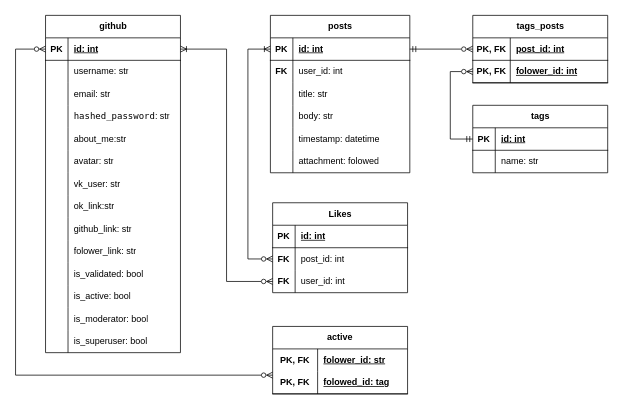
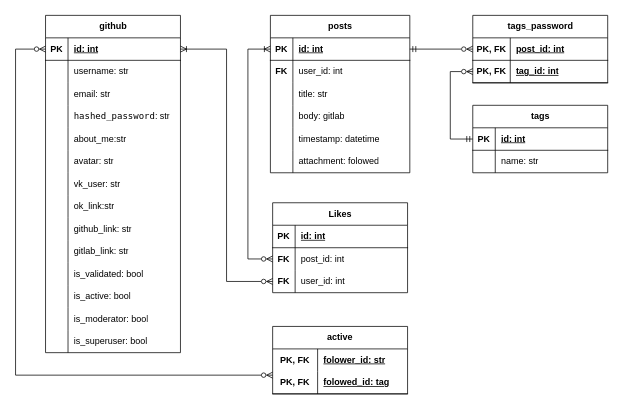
- <mxCell id="89" value="tags_posts" style="shape=table;startSize=30;container=1;collapsible=1;childLayout=tableLayout;fixedRows=1;rowLines=0;fontStyle=1;align=center;resizeLast=1;html=1;" vertex="1" parent="1"><mxGeometry x="630" y="20" width="180" height="90" as="geometry" /></mxCell>
+ <mxCell id="89" value="tags_password" style="shape=table;startSize=30;container=1;collapsible=1;childLayout=tableLayout;fixedRows=1;rowLines=0;fontStyle=1;align=center;resizeLast=1;html=1;" vertex="1" parent="1"><mxGeometry x="630" y="20" width="180" height="90" as="geometry" /></mxCell>
- <mxCell id="95" value="folower_id: int" style="shape=partialRectangle;connectable=0;fillColor=none;top=0;left=0;bottom=0;right=0;align=left;spacingLeft=6;fontStyle=5;overflow=hidden;whiteSpace=wrap;html=1;" vertex="1" parent="93"><mxGeometry x="50" width="130" height="30" as="geometry"><mxRectangle width="130" height="30" as="alternateBounds" /></mxGeometry></mxCell>
+ <mxCell id="95" value="tag_id: int" style="shape=partialRectangle;connectable=0;fillColor=none;top=0;left=0;bottom=0;right=0;align=left;spacingLeft=6;fontStyle=5;overflow=hidden;whiteSpace=wrap;html=1;" vertex="1" parent="93"><mxGeometry x="50" width="130" height="30" as="geometry"><mxRectangle width="130" height="30" as="alternateBounds" /></mxGeometry></mxCell>
- <mxCell id="82" value="body: str" style="shape=partialRectangle;connectable=0;fillColor=none;top=0;left=0;bottom=0;right=0;align=left;spacingLeft=6;overflow=hidden;whiteSpace=wrap;html=1;" vertex="1" parent="80"><mxGeometry x="30" width="156" height="30" as="geometry"><mxRectangle width="156" height="30" as="alternateBounds" /></mxGeometry></mxCell>
+ <mxCell id="82" value="body: gitlab" style="shape=partialRectangle;connectable=0;fillColor=none;top=0;left=0;bottom=0;right=0;align=left;spacingLeft=6;overflow=hidden;whiteSpace=wrap;html=1;" vertex="1" parent="80"><mxGeometry x="30" width="156" height="30" as="geometry"><mxRectangle width="156" height="30" as="alternateBounds" /></mxGeometry></mxCell>
- <mxCell id="32" value="&lt;div&gt;folower_link: str&lt;br&gt;&lt;/div&gt;" style="shape=partialRectangle;connectable=0;fillColor=none;top=0;left=0;bottom=0;right=0;align=left;spacingLeft=6;overflow=hidden;whiteSpace=wrap;html=1;" parent="30" vertex="1"><mxGeometry x="30" width="150" height="30" as="geometry"><mxRectangle width="150" height="30" as="alternateBounds" /></mxGeometry></mxCell>
+ <mxCell id="32" value="&lt;div&gt;gitlab_link: str&lt;br&gt;&lt;/div&gt;" style="shape=partialRectangle;connectable=0;fillColor=none;top=0;left=0;bottom=0;right=0;align=left;spacingLeft=6;overflow=hidden;whiteSpace=wrap;html=1;" parent="30" vertex="1"><mxGeometry x="30" width="150" height="30" as="geometry"><mxRectangle width="150" height="30" as="alternateBounds" /></mxGeometry></mxCell>
